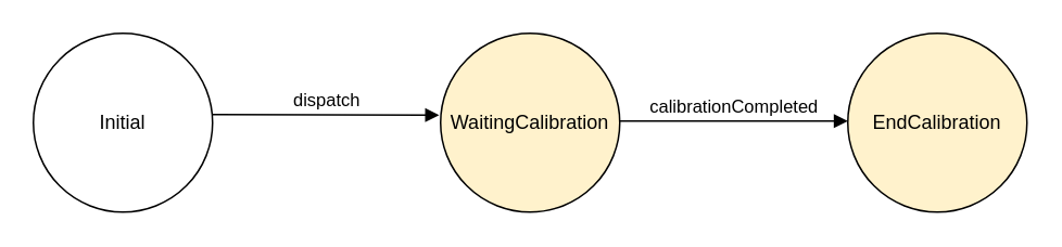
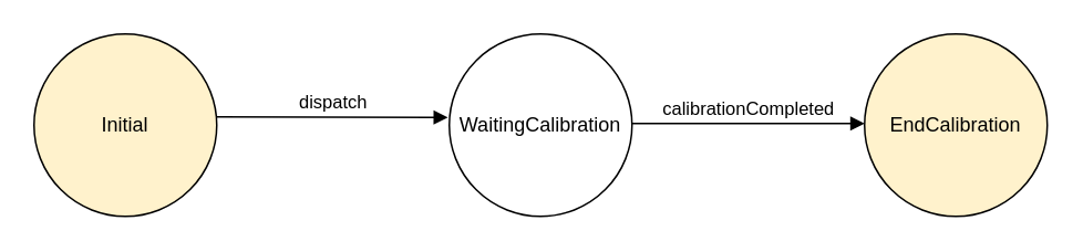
- <mxCell id="2" value="Initial" style="ellipse;whiteSpace=wrap;html=1;" vertex="1" parent="1"><mxGeometry x="20" y="20" width="110" height="110" as="geometry" /></mxCell>
+ <mxCell id="2" value="Initial" style="ellipse;whiteSpace=wrap;html=1;fillColor=#fff2cc;" vertex="1" parent="1"><mxGeometry x="20" y="20" width="110" height="110" as="geometry" /></mxCell>
- <mxCell id="3" value="WaitingCalibration" style="ellipse;whiteSpace=wrap;html=1;fillColor=#fff2cc;" vertex="1" parent="1"><mxGeometry x="270" y="20" width="110" height="110" as="geometry" /></mxCell>
+ <mxCell id="3" value="WaitingCalibration" style="ellipse;whiteSpace=wrap;html=1;" vertex="1" parent="1"><mxGeometry x="270" y="20" width="110" height="110" as="geometry" /></mxCell>
